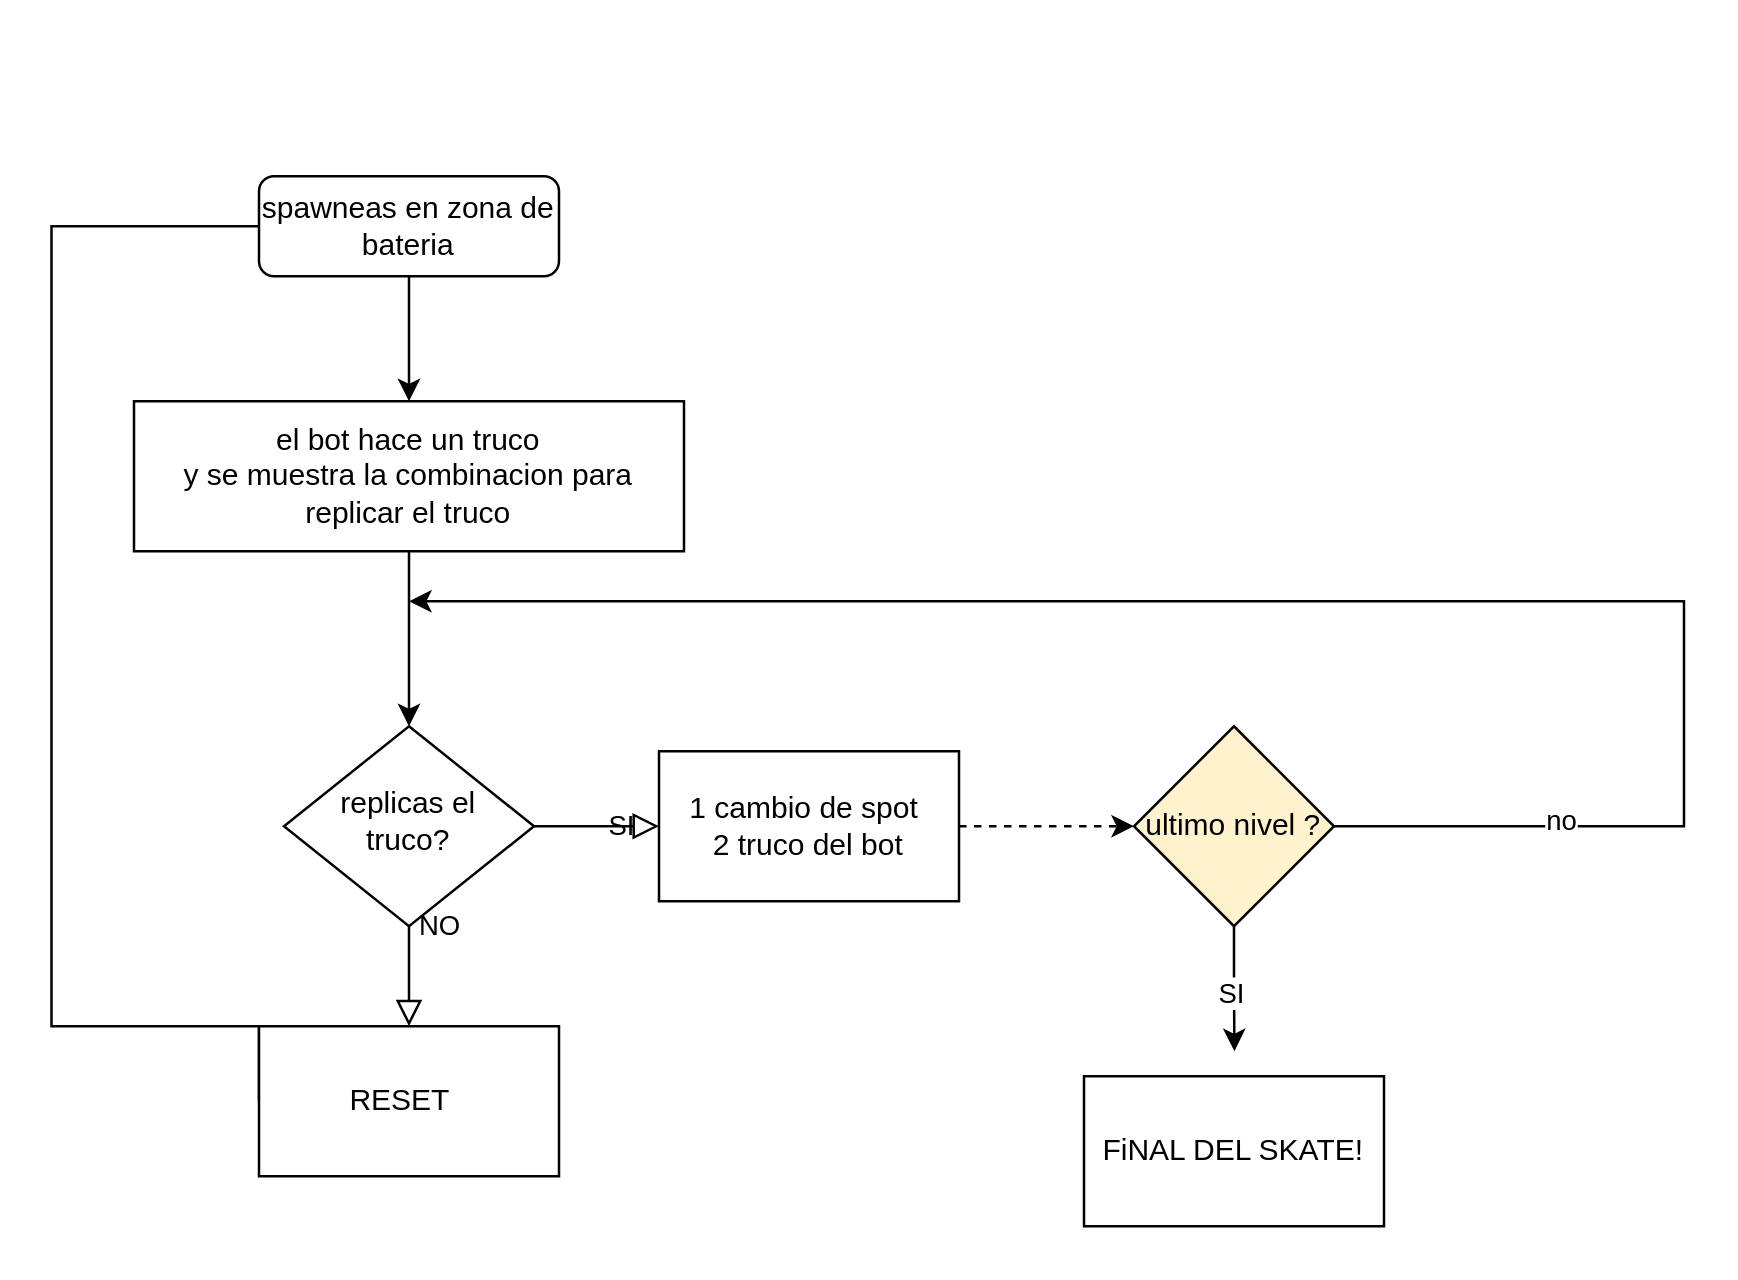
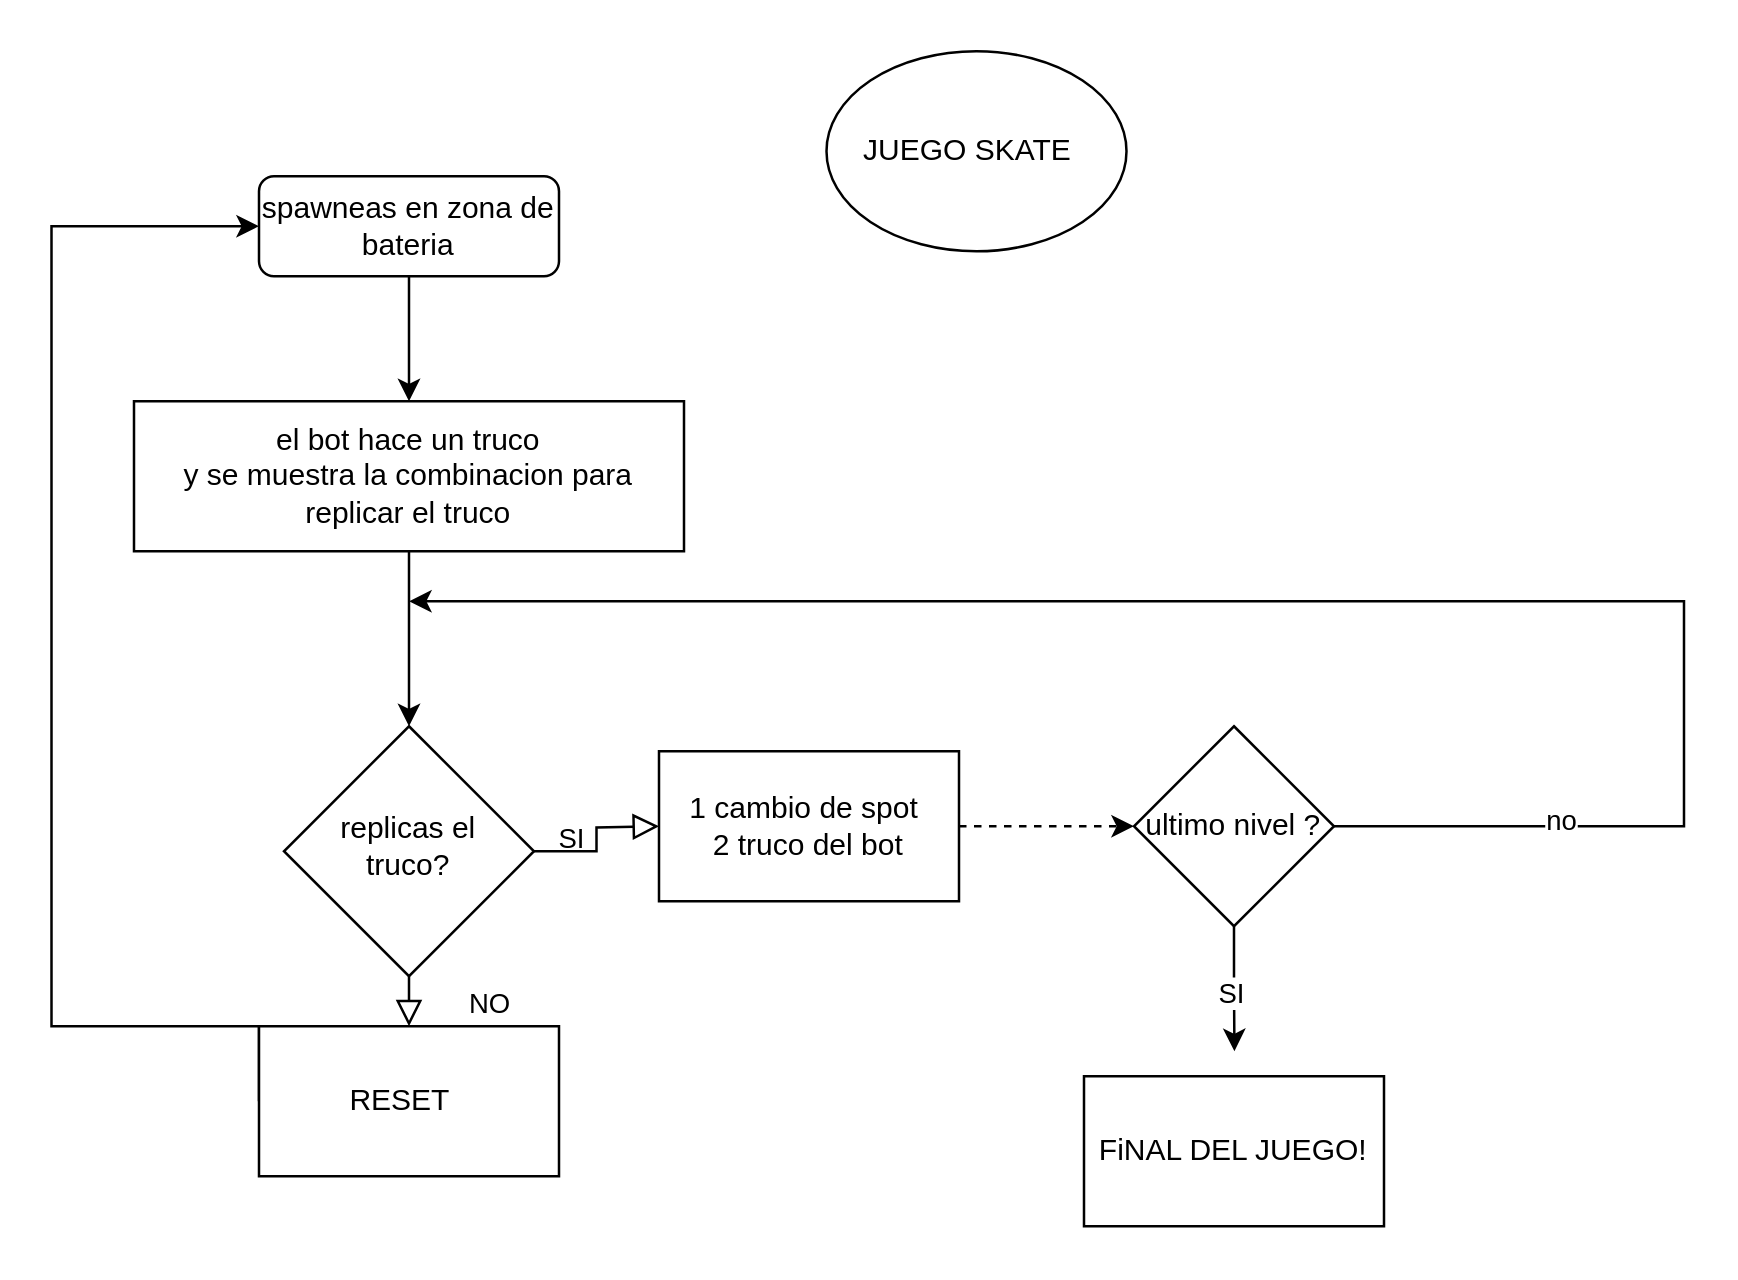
+ <mxCell id="19" value="JUEGO SKATE&amp;nbsp;&amp;nbsp;" style="ellipse;whiteSpace=wrap;html=1;" vertex="1" parent="1"><mxGeometry x="330" width="120" height="80" as="geometry" y="20" /></mxCell>
- <mxCell id="7" style="edgeStyle=orthogonalEdgeStyle;rounded=0;orthogonalLoop=1;jettySize=auto;html=1;exitX=0;exitY=0.5;exitDx=0;exitDy=0;entryX=0;entryY=0.5;entryDx=0;entryDy=0;endArrow=none;" edge="1" parent="1" source="8" target="3"><mxGeometry relative="1" as="geometry"><Array as="points"><mxPoint x="110" y="410" /><mxPoint x="20" y="410" /><mxPoint x="20" y="70" /></Array></mxGeometry></mxCell>
+ <mxCell id="7" style="edgeStyle=orthogonalEdgeStyle;rounded=0;orthogonalLoop=1;jettySize=auto;html=1;exitX=0;exitY=0.5;exitDx=0;exitDy=0;entryX=0;entryY=0.5;entryDx=0;entryDy=0;" edge="1" parent="1" source="8" target="3"><mxGeometry relative="1" as="geometry"><Array as="points"><mxPoint x="110" y="410" /><mxPoint x="20" y="410" /><mxPoint x="20" y="70" /></Array></mxGeometry></mxCell>
- <mxCell id="6" value="replicas el truco?" style="rhombus;whiteSpace=wrap;html=1;shadow=0;fontFamily=Helvetica;fontSize=12;align=center;strokeWidth=1;spacing=6;spacingTop=-4;" parent="1" vertex="1"><mxGeometry x="113" y="290" width="100" height="80" as="geometry" /></mxCell>
+ <mxCell id="6" value="replicas el truco?" style="rhombus;whiteSpace=wrap;html=1;shadow=0;fontFamily=Helvetica;fontSize=12;align=center;strokeWidth=1;spacing=6;spacingTop=-4;" parent="1" vertex="1"><mxGeometry x="113" y="290" width="100" height="100" as="geometry" /></mxCell>
- <mxCell id="17" value="ultimo nivel ?" style="rhombus;whiteSpace=wrap;html=1;fillColor=#fff2cc;" vertex="1" parent="1"><mxGeometry x="453" y="290" width="80" height="80" as="geometry" /></mxCell>
+ <mxCell id="17" value="ultimo nivel ?" style="rhombus;whiteSpace=wrap;html=1;" vertex="1" parent="1"><mxGeometry x="453" y="290" width="80" height="80" as="geometry" /></mxCell>
- <mxCell id="18" value="FiNAL DEL SKATE!" style="rounded=0;whiteSpace=wrap;html=1;" vertex="1" parent="1"><mxGeometry x="433" y="430" width="120" height="60" as="geometry" /></mxCell>
+ <mxCell id="18" value="FiNAL DEL JUEGO!" style="rounded=0;whiteSpace=wrap;html=1;" vertex="1" parent="1"><mxGeometry x="433" y="430" width="120" height="60" as="geometry" /></mxCell>
